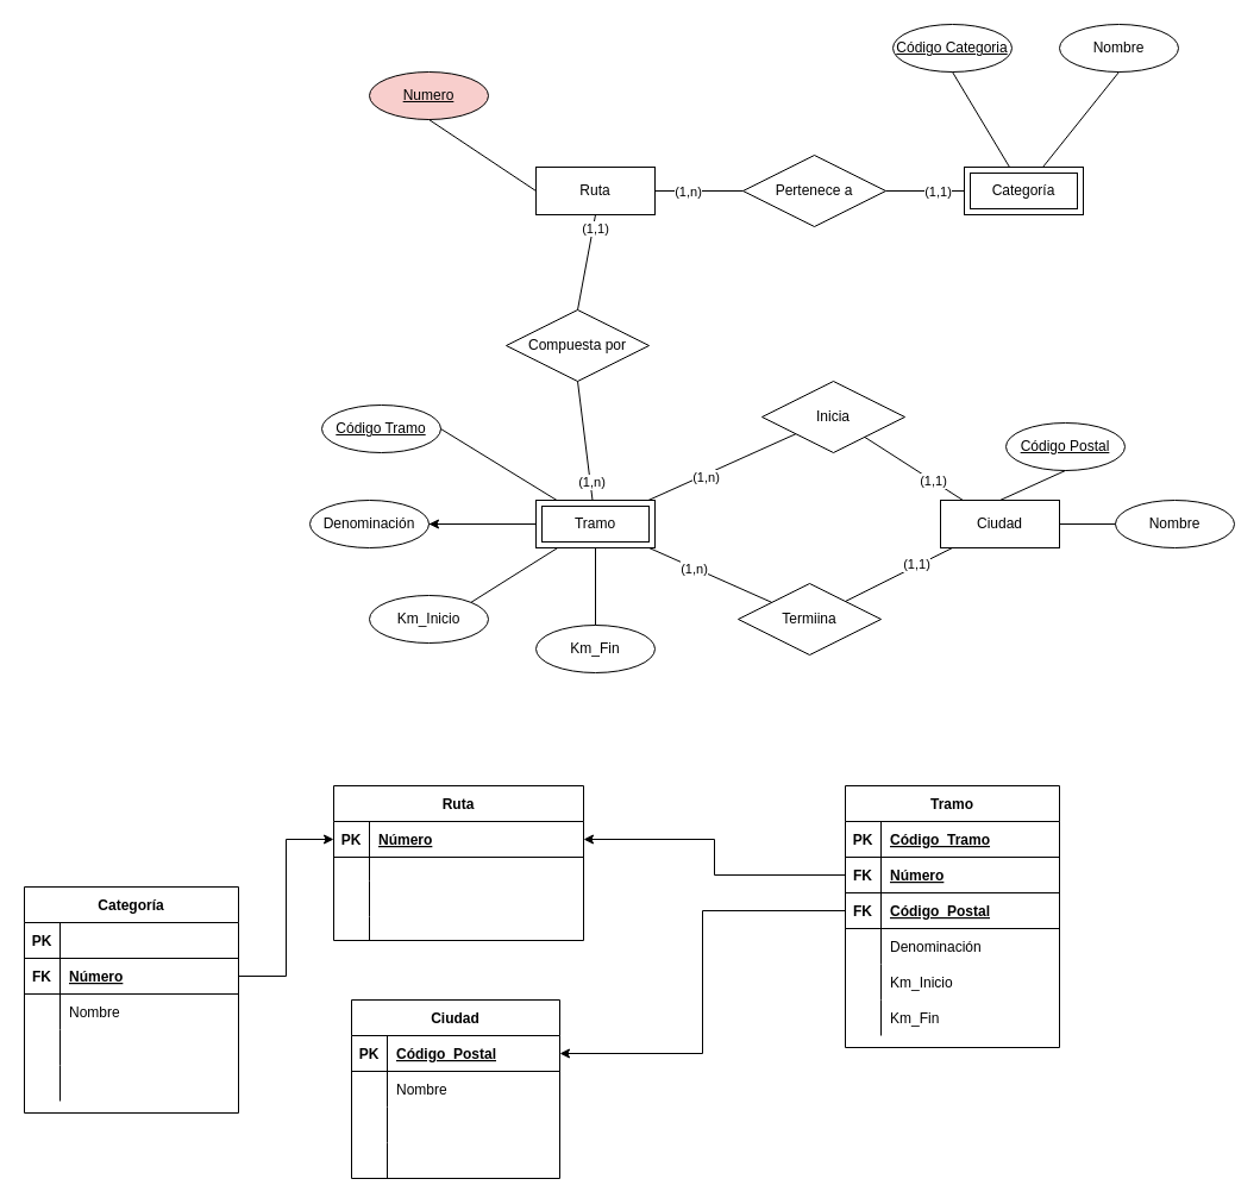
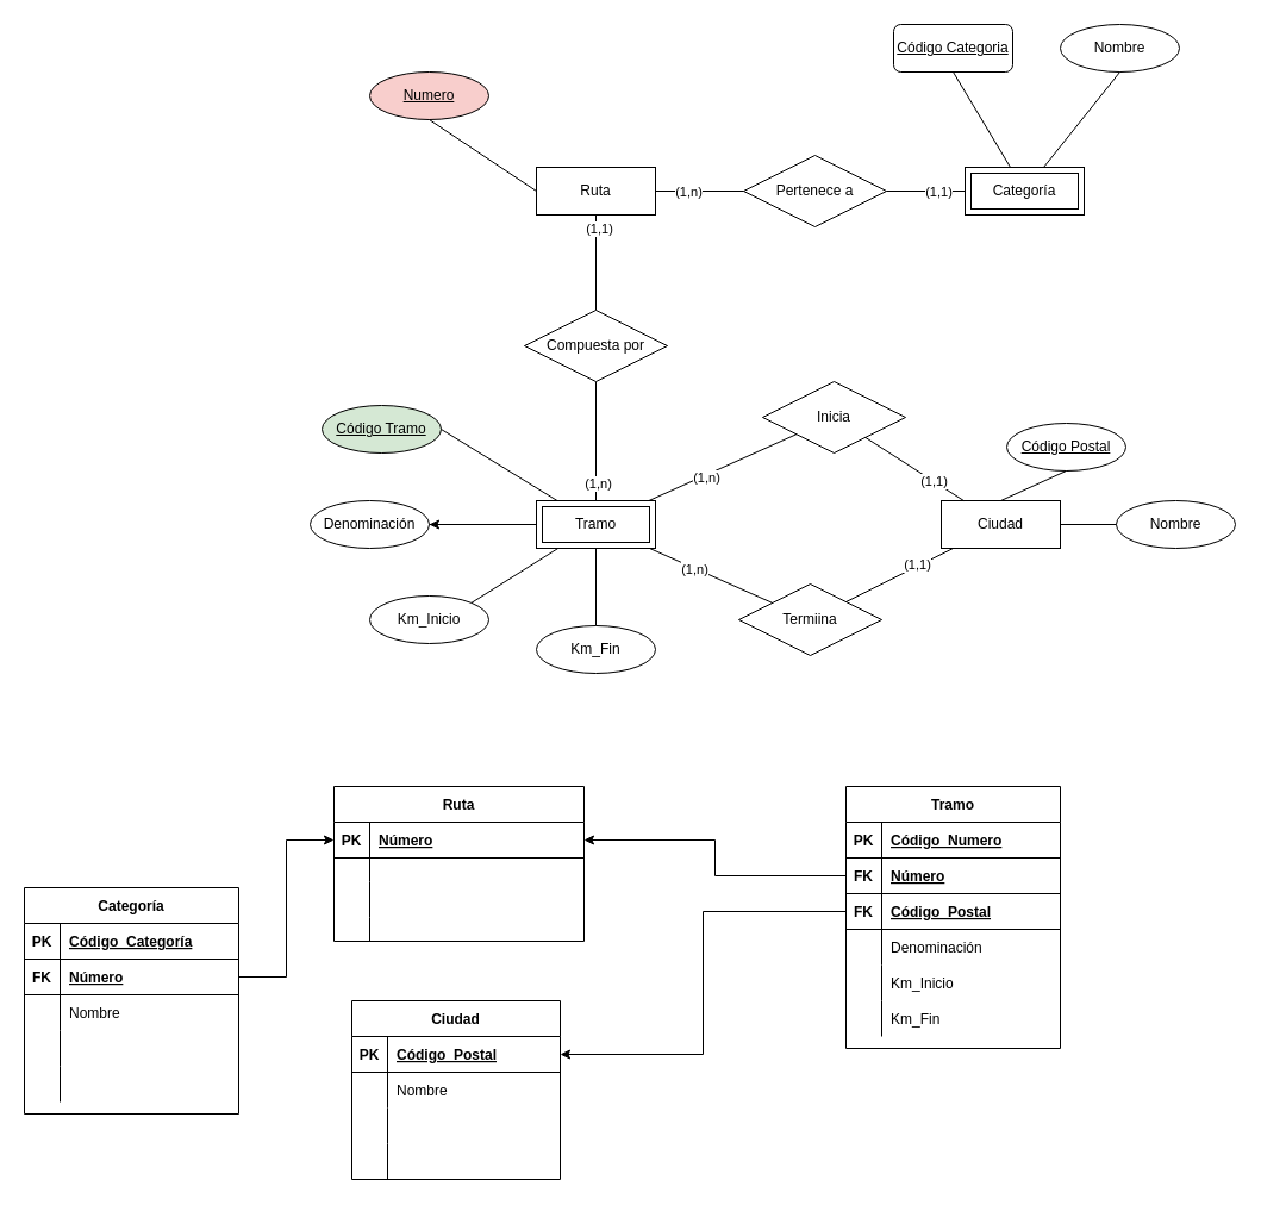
- <mxCell id="15" value="Código Categoria" style="ellipse;whiteSpace=wrap;html=1;align=center;fontStyle=4;" parent="1" vertex="1"><mxGeometry x="750" y="20" width="100" height="40" as="geometry" /></mxCell>
+ <mxCell id="15" value="Código Categoria" style="whiteSpace=wrap;html=1;align=center;fontStyle=4;rounded=1;" parent="1" vertex="1"><mxGeometry x="750" y="20" width="100" height="40" as="geometry" /></mxCell>
- <mxCell id="3" value="Compuesta por" style="shape=rhombus;perimeter=rhombusPerimeter;whiteSpace=wrap;html=1;align=center;" parent="1" vertex="1"><mxGeometry x="425" y="260" width="120" height="60" as="geometry" /></mxCell>
+ <mxCell id="3" value="Compuesta por" style="shape=rhombus;perimeter=rhombusPerimeter;whiteSpace=wrap;html=1;align=center;" parent="1" vertex="1"><mxGeometry x="440" y="260" width="120" height="60" as="geometry" /></mxCell>
- <mxCell id="19" value="Código Tramo" style="ellipse;whiteSpace=wrap;html=1;align=center;fontStyle=4;" parent="1" vertex="1"><mxGeometry x="270" y="340" width="100" height="40" as="geometry" /></mxCell>
+ <mxCell id="19" value="Código Tramo" style="ellipse;whiteSpace=wrap;html=1;align=center;fontStyle=4;fillColor=#d5e8d4;" parent="1" vertex="1"><mxGeometry x="270" y="340" width="100" height="40" as="geometry" /></mxCell>
- <mxCell id="61" value="Código_Tramo" style="shape=partialRectangle;connectable=0;fillColor=none;top=0;left=0;bottom=0;right=0;align=left;spacingLeft=6;fontStyle=5;overflow=hidden;" vertex="1" parent="59"><mxGeometry x="30" width="150" height="30" as="geometry" /></mxCell>
+ <mxCell id="61" value="Código_Numero" style="shape=partialRectangle;connectable=0;fillColor=none;top=0;left=0;bottom=0;right=0;align=left;spacingLeft=6;fontStyle=5;overflow=hidden;" vertex="1" parent="59"><mxGeometry x="30" width="150" height="30" as="geometry" /></mxCell>
+ <mxCell id="95" value="Código_Categoría" style="shape=partialRectangle;connectable=0;fillColor=none;top=0;left=0;bottom=0;right=0;align=left;spacingLeft=6;fontStyle=5;overflow=hidden;" vertex="1" parent="93"><mxGeometry x="30" width="150" height="30" as="geometry" /></mxCell>
